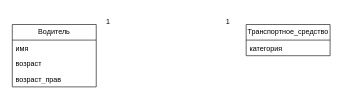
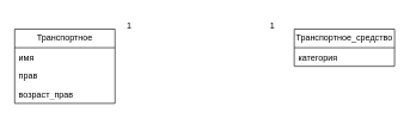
- <mxCell id="2" value="Водитель" style="swimlane;fontStyle=0;childLayout=stackLayout;horizontal=1;startSize=26;fillColor=none;horizontalStack=0;resizeParent=1;resizeParentMax=0;resizeLast=0;collapsible=1;marginBottom=0;whiteSpace=wrap;html=1;" vertex="1" parent="1"><mxGeometry x="20" y="40" width="140" height="104" as="geometry" /></mxCell>
+ <mxCell id="2" value="Транспортное" style="swimlane;fontStyle=0;childLayout=stackLayout;horizontal=1;startSize=26;fillColor=none;horizontalStack=0;resizeParent=1;resizeParentMax=0;resizeLast=0;collapsible=1;marginBottom=0;whiteSpace=wrap;html=1;" vertex="1" parent="1"><mxGeometry x="20" y="40" width="140" height="104" as="geometry" /></mxCell>
- <mxCell id="4" value="возраст" style="text;strokeColor=none;fillColor=none;align=left;verticalAlign=top;spacingLeft=4;spacingRight=4;overflow=hidden;rotatable=0;points=[[0,0.5],[1,0.5]];portConstraint=eastwest;whiteSpace=wrap;html=1;" vertex="1" parent="2"><mxGeometry y="52" width="140" height="26" as="geometry" /></mxCell>
+ <mxCell id="4" value="прав" style="text;strokeColor=none;fillColor=none;align=left;verticalAlign=top;spacingLeft=4;spacingRight=4;overflow=hidden;rotatable=0;points=[[0,0.5],[1,0.5]];portConstraint=eastwest;whiteSpace=wrap;html=1;" vertex="1" parent="2"><mxGeometry y="52" width="140" height="26" as="geometry" /></mxCell>
